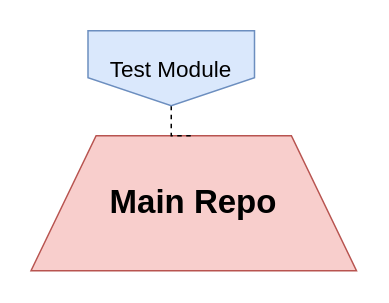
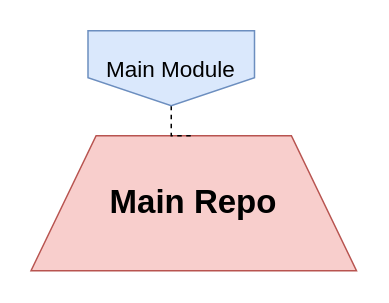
- <mxCell id="4" value="Test Module" style="shape=offPageConnector;whiteSpace=wrap;html=1;fontSize=15;fillColor=#dae8fc;strokeColor=#6c8ebf;" vertex="1" parent="1"><mxGeometry x="58" y="20" width="111" height="50" as="geometry" /></mxCell>
+ <mxCell id="4" value="Main Module" style="shape=offPageConnector;whiteSpace=wrap;html=1;fontSize=15;fillColor=#dae8fc;strokeColor=#6c8ebf;" vertex="1" parent="1"><mxGeometry x="58" y="20" width="111" height="50" as="geometry" /></mxCell>
